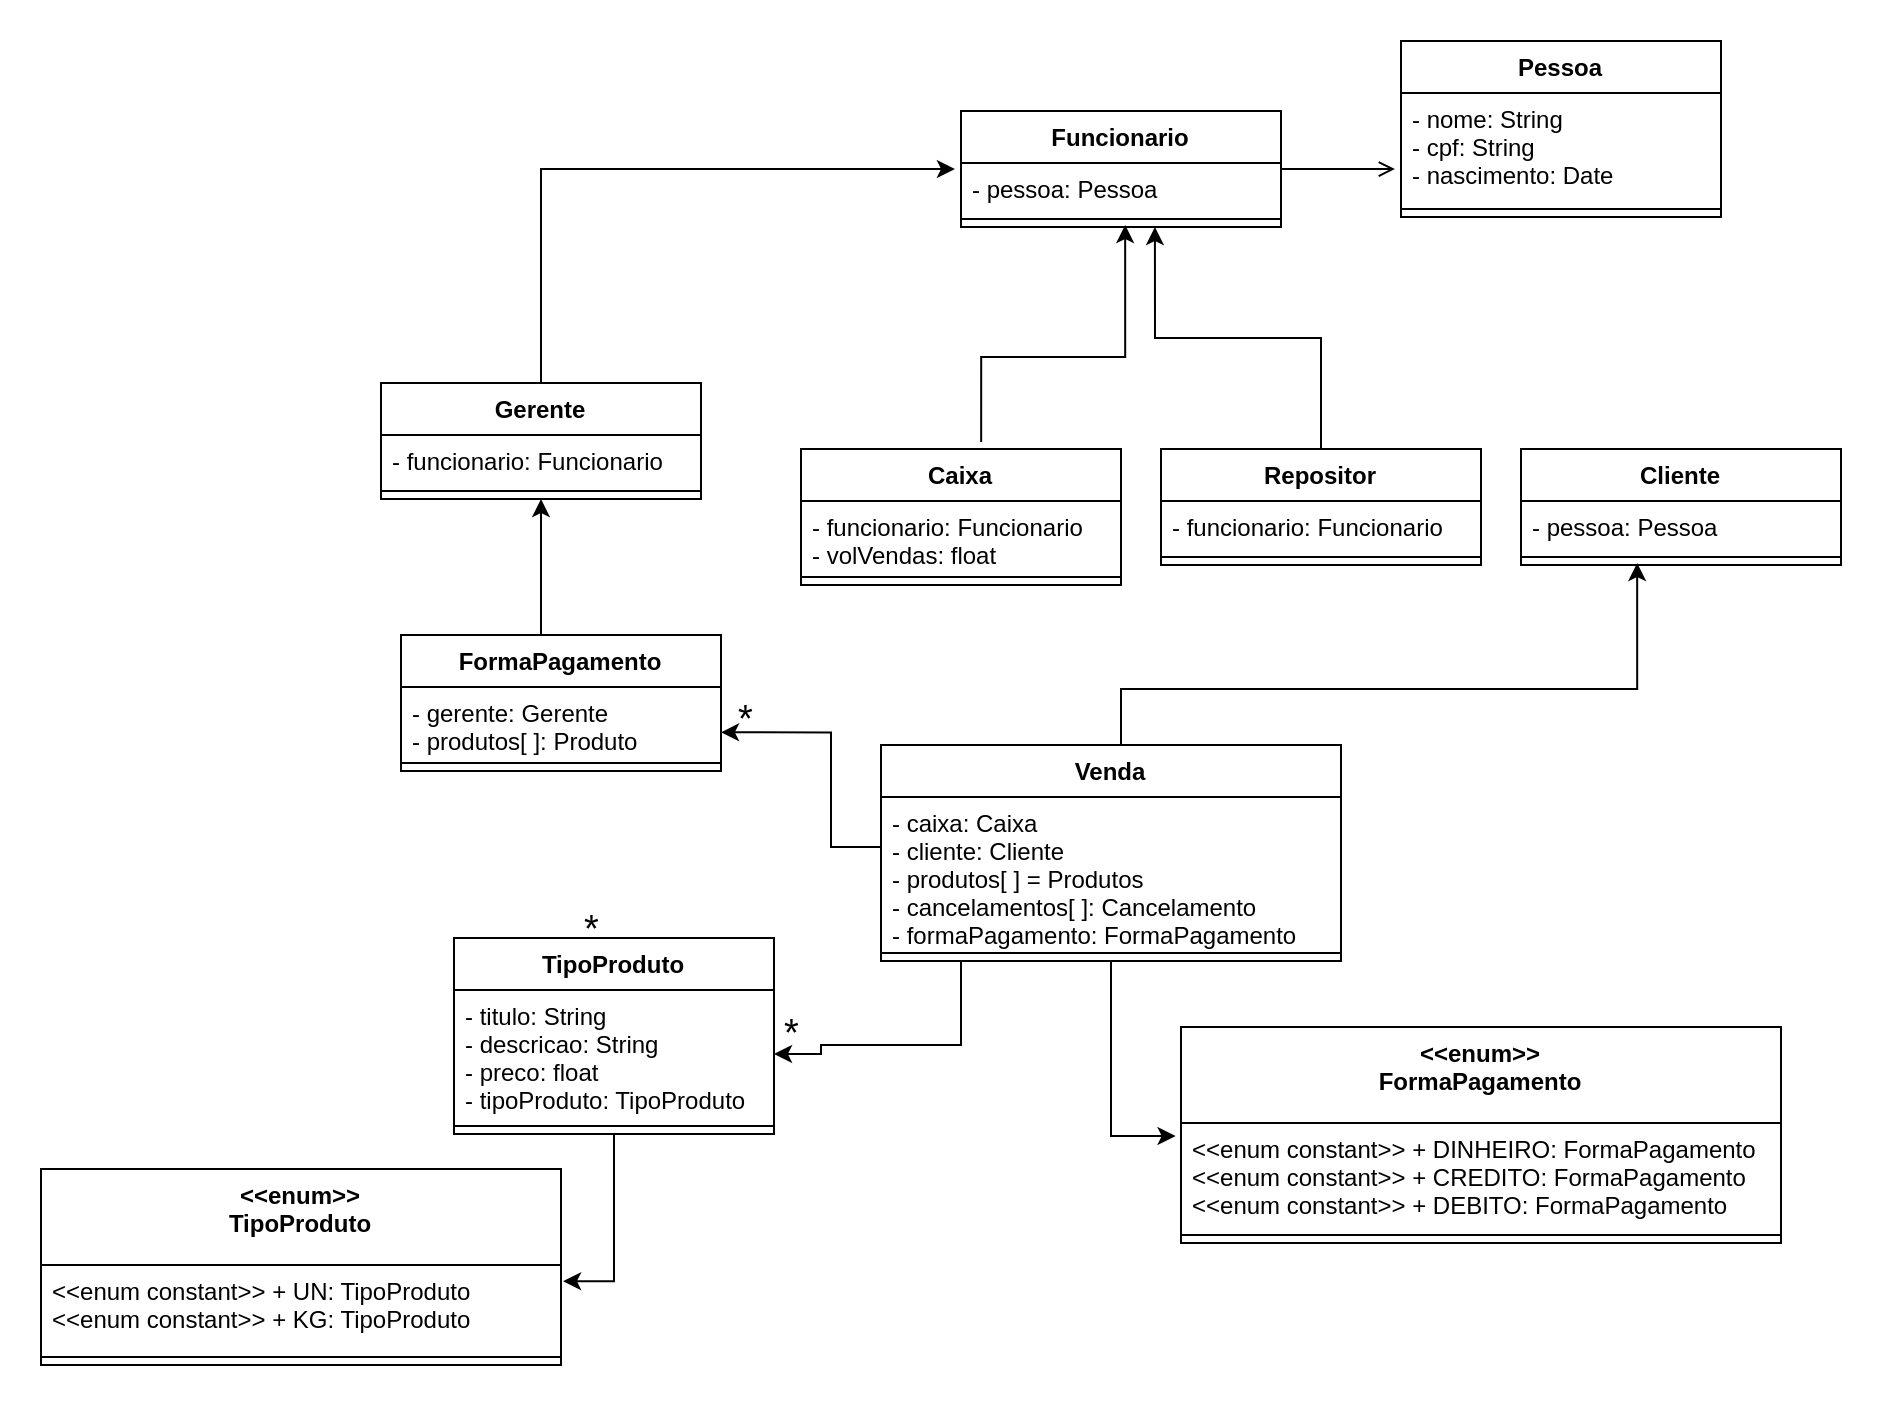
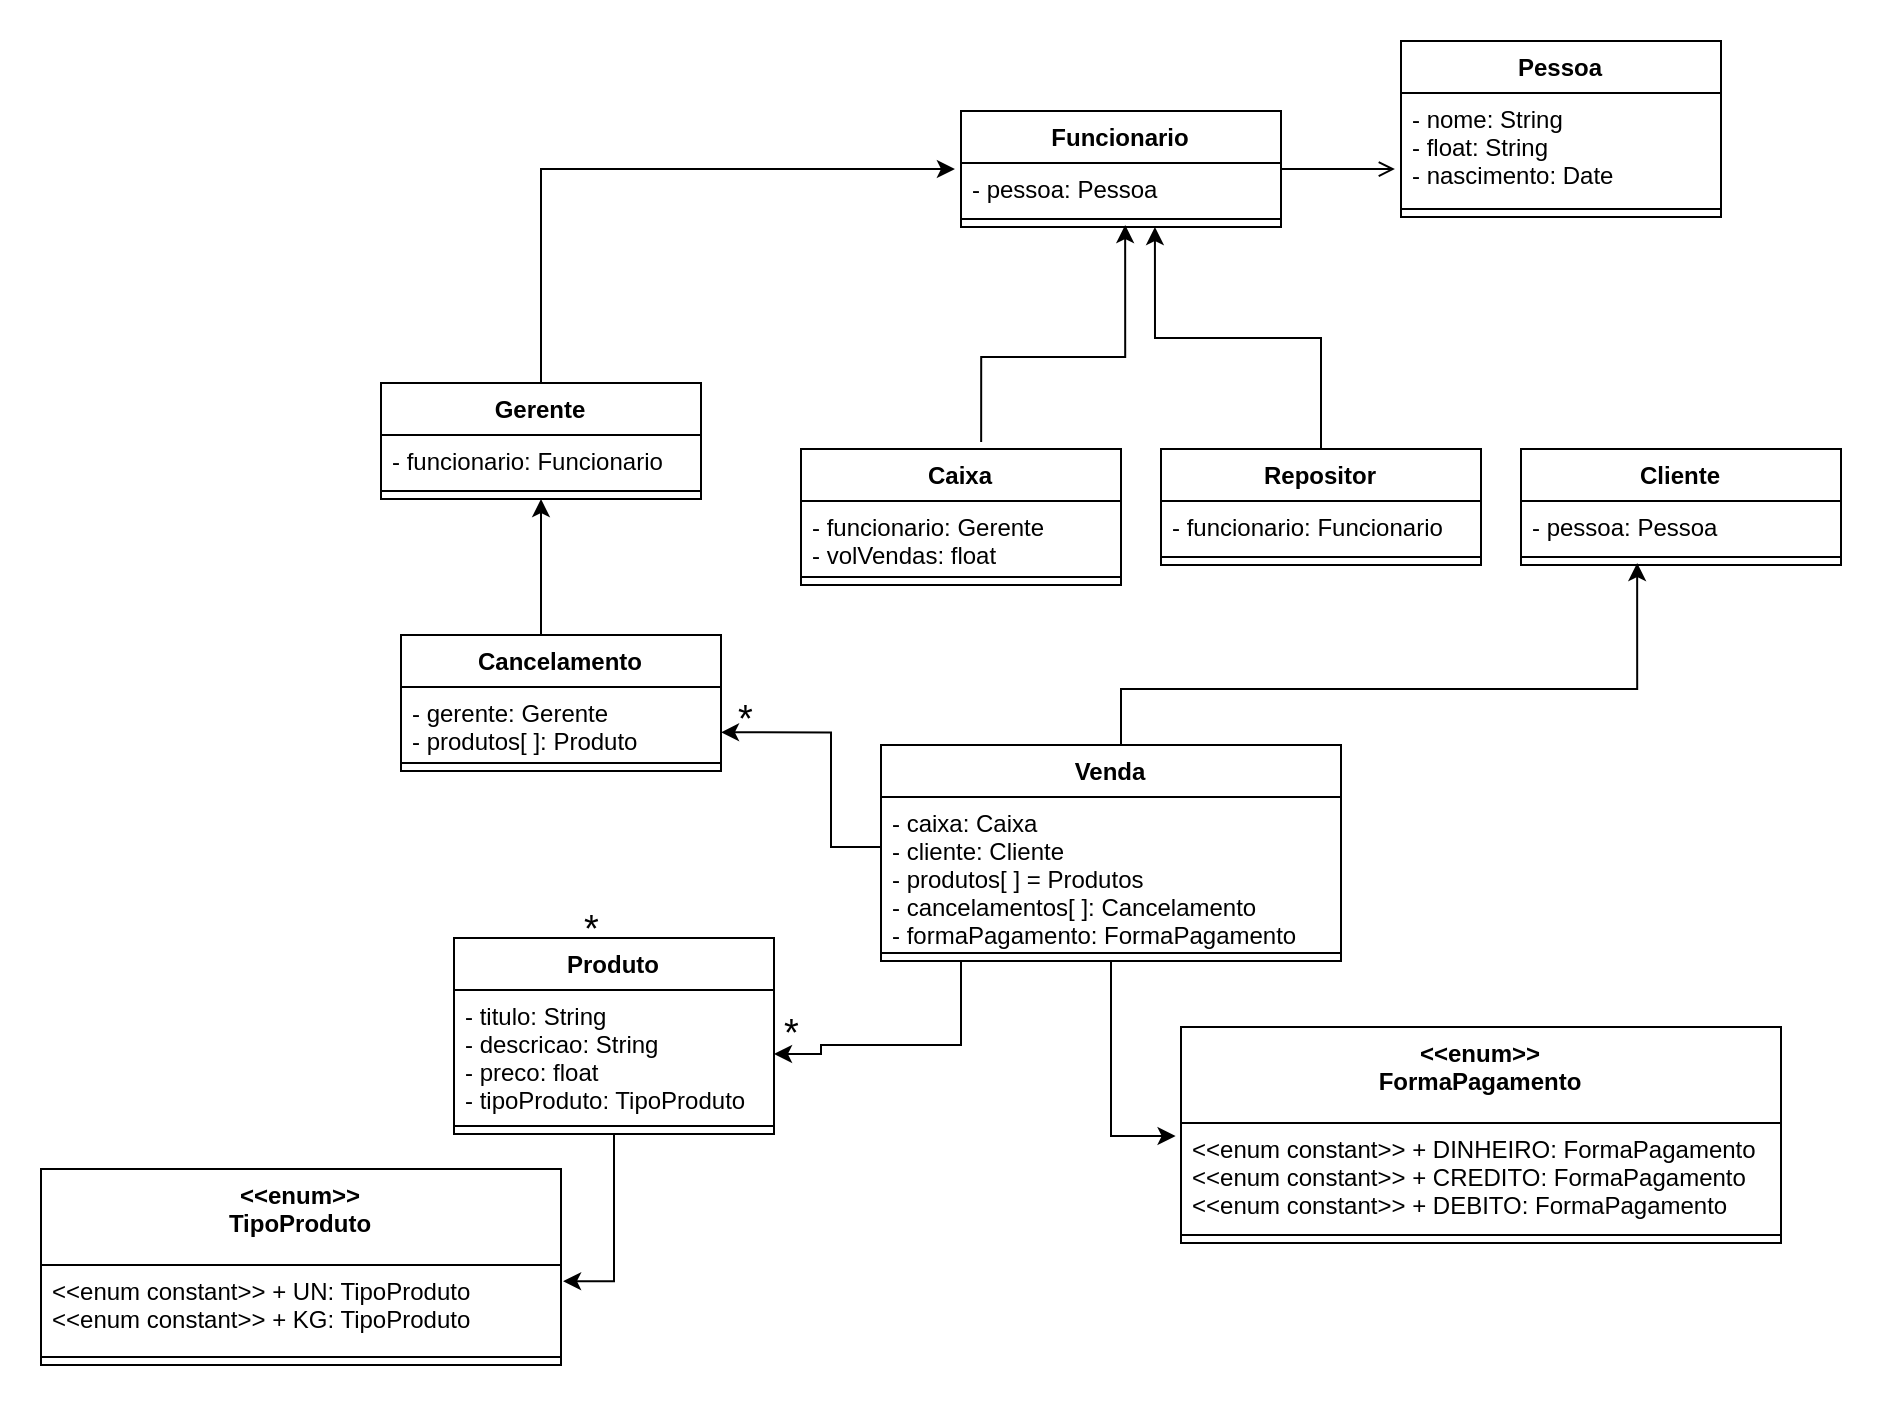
- <mxCell id="14" value="- nome: String&#10;- cpf: String&#10;- nascimento: Date" style="text;strokeColor=none;fillColor=none;align=left;verticalAlign=top;spacingLeft=4;spacingRight=4;overflow=hidden;rotatable=0;points=[[0,0.5],[1,0.5]];portConstraint=eastwest;" parent="13" vertex="1"><mxGeometry y="26" width="160" height="54" as="geometry" /></mxCell>
+ <mxCell id="14" value="- nome: String&#10;- float: String&#10;- nascimento: Date" style="text;strokeColor=none;fillColor=none;align=left;verticalAlign=top;spacingLeft=4;spacingRight=4;overflow=hidden;rotatable=0;points=[[0,0.5],[1,0.5]];portConstraint=eastwest;" parent="13" vertex="1"><mxGeometry y="26" width="160" height="54" as="geometry" /></mxCell>
- <mxCell id="30" value="- funcionario: Funcionario&#10;- volVendas: float" style="text;strokeColor=none;fillColor=none;align=left;verticalAlign=top;spacingLeft=4;spacingRight=4;overflow=hidden;rotatable=0;points=[[0,0.5],[1,0.5]];portConstraint=eastwest;" parent="29" vertex="1"><mxGeometry y="26" width="160" height="34" as="geometry" /></mxCell>
+ <mxCell id="30" value="- funcionario: Gerente&#10;- volVendas: float" style="text;strokeColor=none;fillColor=none;align=left;verticalAlign=top;spacingLeft=4;spacingRight=4;overflow=hidden;rotatable=0;points=[[0,0.5],[1,0.5]];portConstraint=eastwest;" parent="29" vertex="1"><mxGeometry y="26" width="160" height="34" as="geometry" /></mxCell>
- <mxCell id="39" value="FormaPagamento" style="swimlane;fontStyle=1;align=center;verticalAlign=top;childLayout=stackLayout;horizontal=1;startSize=26;horizontalStack=0;resizeParent=1;resizeParentMax=0;resizeLast=0;collapsible=1;marginBottom=0;fontSize=12;" parent="1" vertex="1"><mxGeometry x="200" y="317" width="160" height="68" as="geometry" /></mxCell>
+ <mxCell id="39" value="Cancelamento" style="swimlane;fontStyle=1;align=center;verticalAlign=top;childLayout=stackLayout;horizontal=1;startSize=26;horizontalStack=0;resizeParent=1;resizeParentMax=0;resizeLast=0;collapsible=1;marginBottom=0;fontSize=12;" parent="1" vertex="1"><mxGeometry x="200" y="317" width="160" height="68" as="geometry" /></mxCell>
- <mxCell id="42" value="TipoProduto" style="swimlane;fontStyle=1;align=center;verticalAlign=top;childLayout=stackLayout;horizontal=1;startSize=26;horizontalStack=0;resizeParent=1;resizeParentMax=0;resizeLast=0;collapsible=1;marginBottom=0;fontSize=12;" parent="1" vertex="1"><mxGeometry x="226.5" y="468.5" width="160" height="98" as="geometry" /></mxCell>
+ <mxCell id="42" value="Produto" style="swimlane;fontStyle=1;align=center;verticalAlign=top;childLayout=stackLayout;horizontal=1;startSize=26;horizontalStack=0;resizeParent=1;resizeParentMax=0;resizeLast=0;collapsible=1;marginBottom=0;fontSize=12;" parent="1" vertex="1"><mxGeometry x="226.5" y="468.5" width="160" height="98" as="geometry" /></mxCell>
